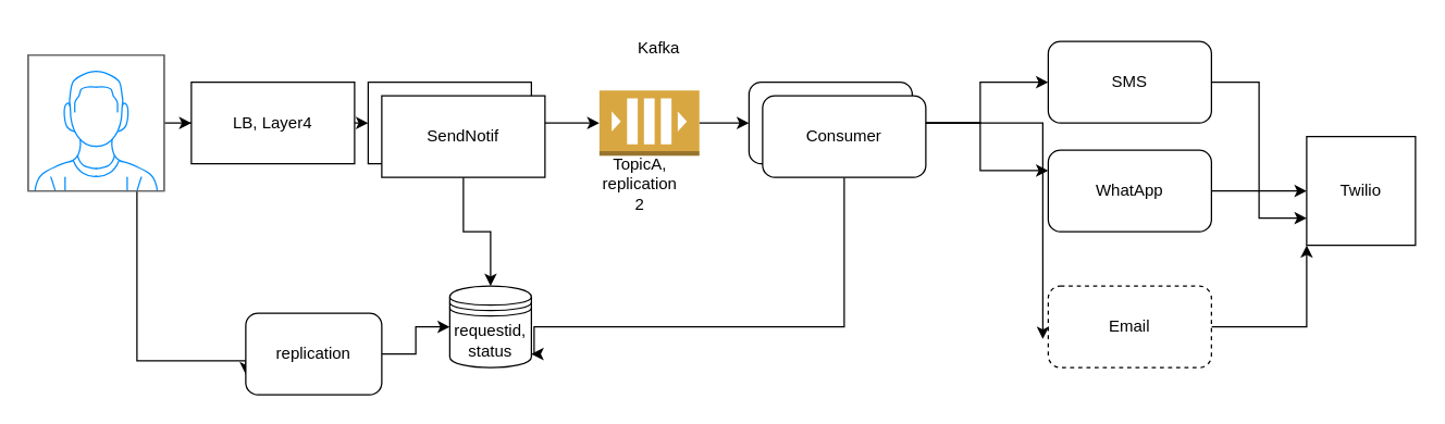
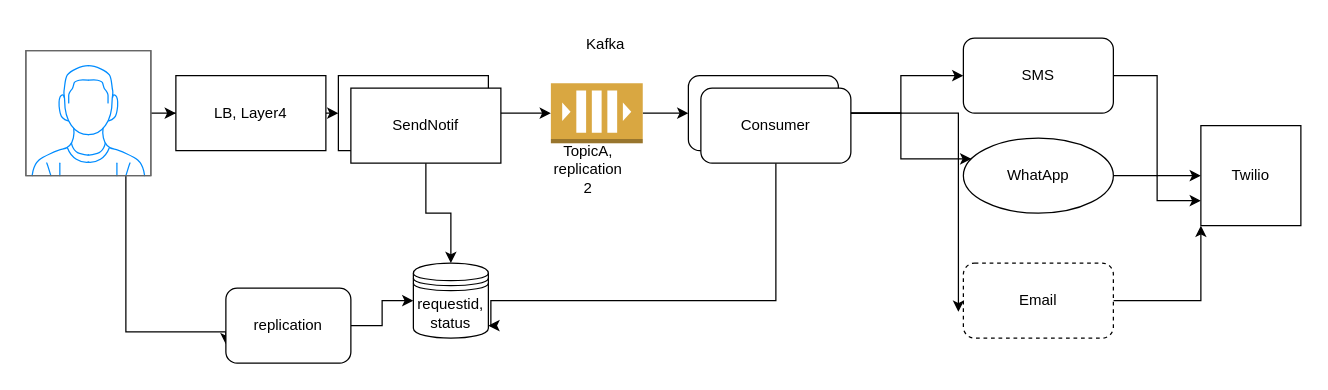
- <mxCell id="10" value="WhatApp" style="rounded=1;whiteSpace=wrap;html=1;" vertex="1" parent="1"><mxGeometry x="770" y="110" width="120" height="60" as="geometry" /></mxCell>
+ <mxCell id="10" value="WhatApp" style="ellipse;whiteSpace=wrap;html=1;" vertex="1" parent="1"><mxGeometry x="770" y="110" width="120" height="60" as="geometry" /></mxCell>
